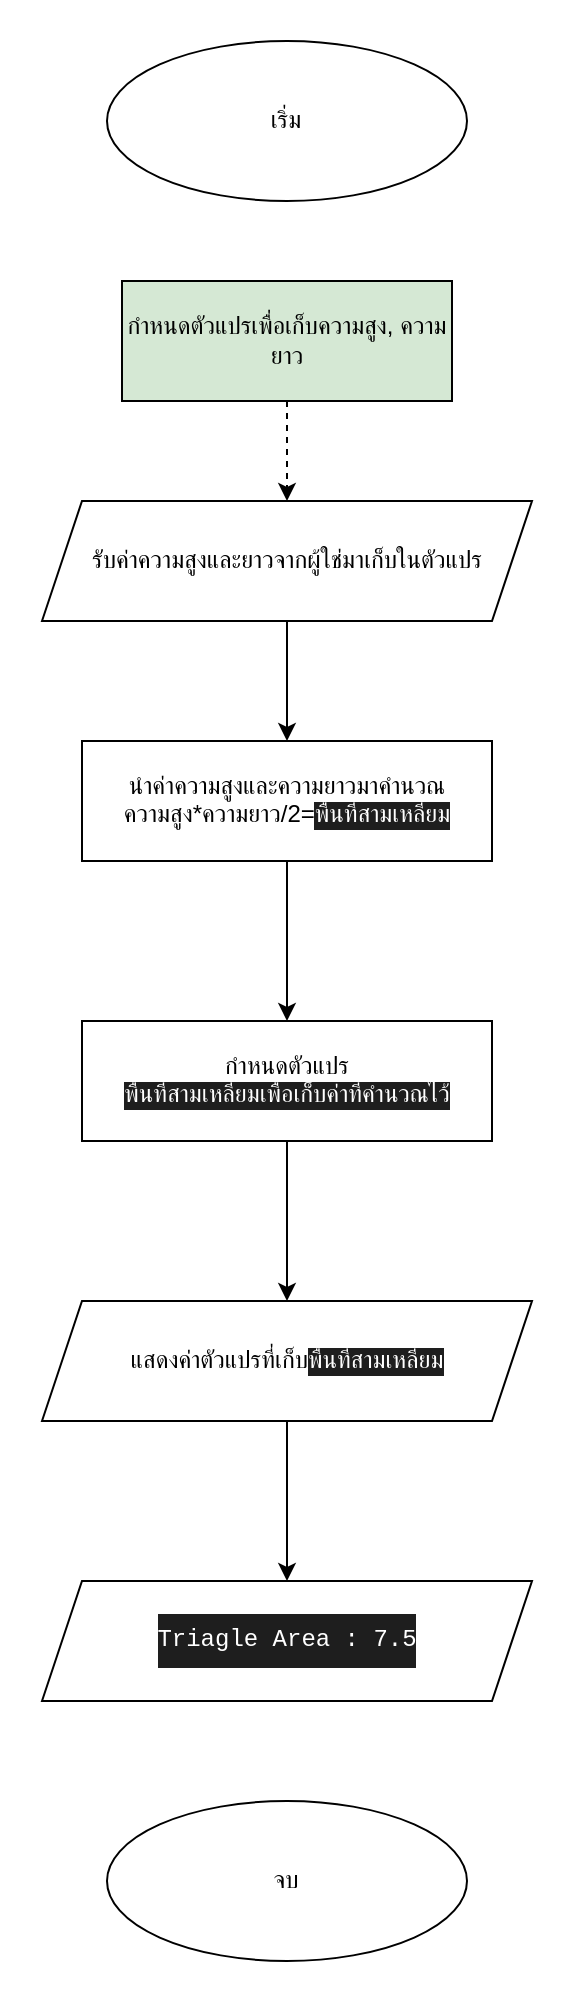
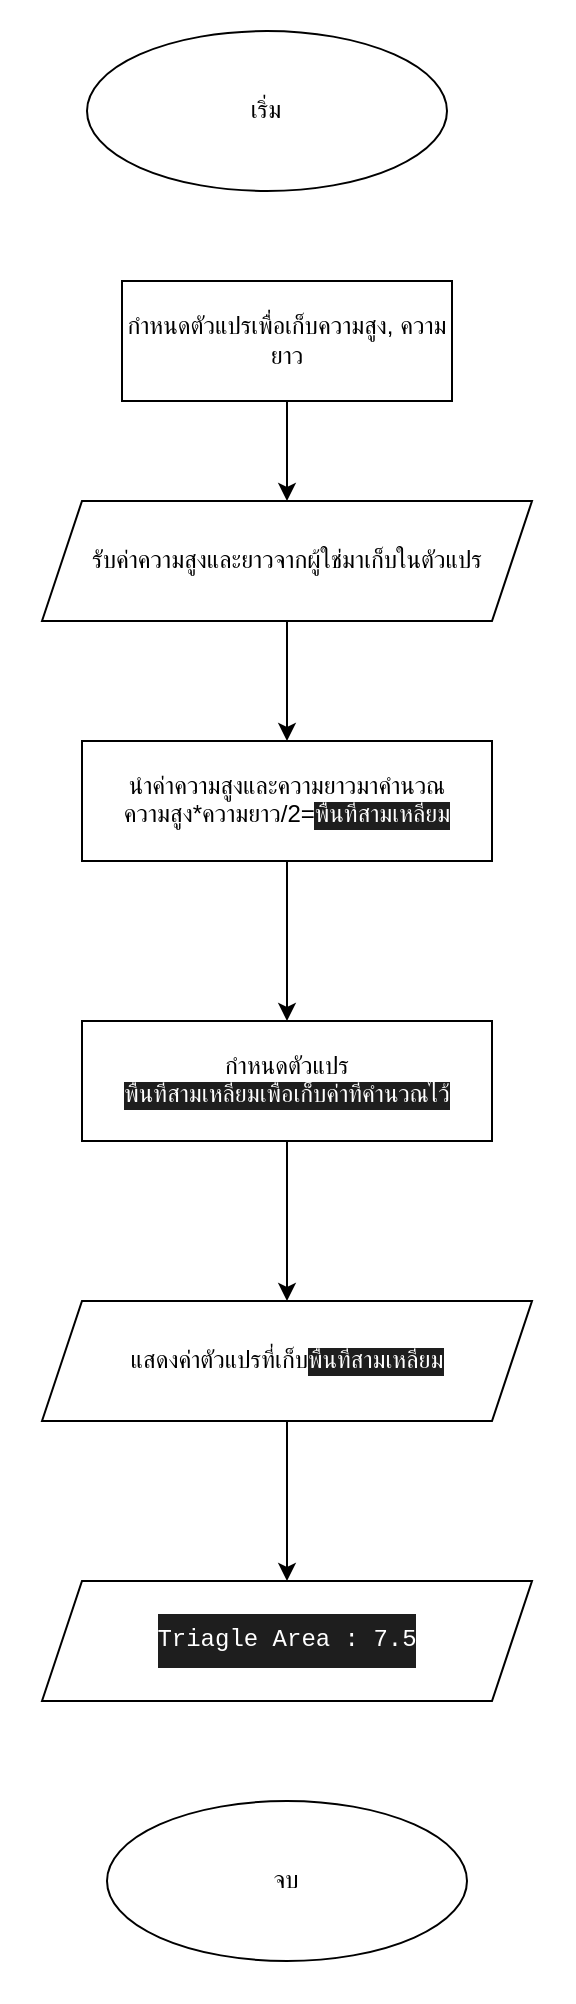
- <mxCell id="2" value="เริ่ม" style="ellipse;whiteSpace=wrap;html=1;fillColor=default;strokeWidth=1;" vertex="1" parent="1"><mxGeometry x="53" y="20" width="180" height="80" as="geometry" /></mxCell>
+ <mxCell id="2" value="เริ่ม" style="ellipse;whiteSpace=wrap;html=1;fillColor=default;strokeWidth=1;" vertex="1" parent="1"><mxGeometry x="43" y="15" width="180" height="80" as="geometry" /></mxCell>
- <mxCell id="4" value="กำหนดตัวแปรเพื่อเก็บความสูง, ความยาว" style="rounded=0;whiteSpace=wrap;html=1;fillColor=#d5e8d4;" vertex="1" parent="1"><mxGeometry x="60.5" y="140" width="165" height="60" as="geometry" /></mxCell>
+ <mxCell id="4" value="กำหนดตัวแปรเพื่อเก็บความสูง, ความยาว" style="rounded=0;whiteSpace=wrap;html=1;" vertex="1" parent="1"><mxGeometry x="60.5" y="140" width="165" height="60" as="geometry" /></mxCell>
- <mxCell id="3" value="" style="edgeStyle=orthogonalEdgeStyle;rounded=0;orthogonalLoop=1;jettySize=auto;html=1;dashed=1;" edge="1" parent="1" source="4" target="6"><mxGeometry relative="1" as="geometry" /></mxCell>
+ <mxCell id="3" value="" style="edgeStyle=orthogonalEdgeStyle;rounded=0;orthogonalLoop=1;jettySize=auto;html=1;" edge="1" parent="1" source="4" target="6"><mxGeometry relative="1" as="geometry" /></mxCell>
